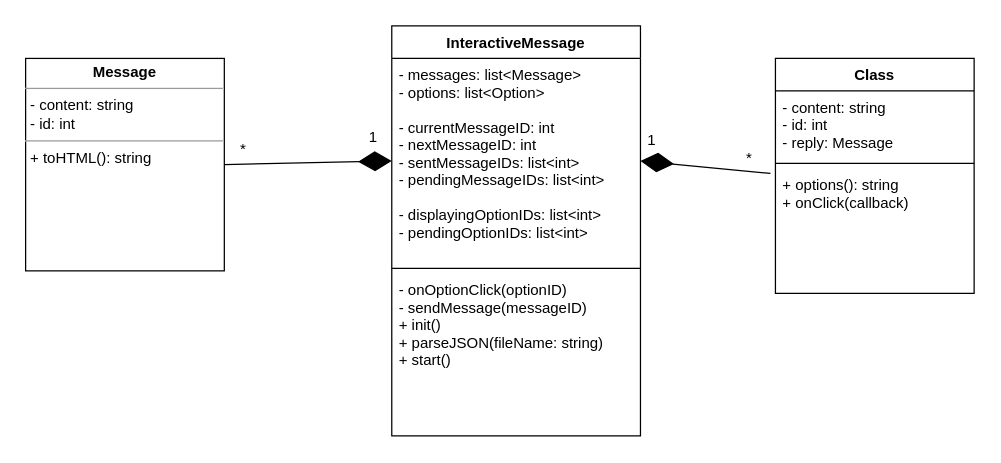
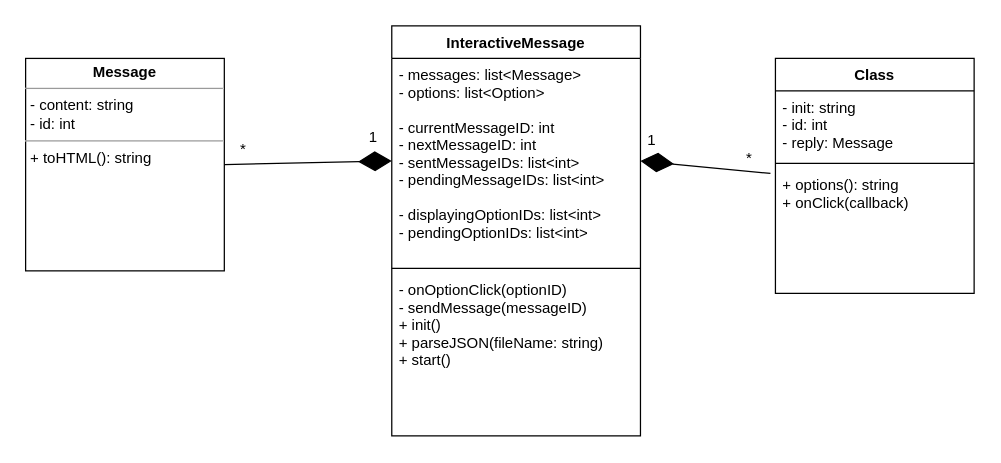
- <mxCell id="11" value="- content: string&#10;- id: int&#10;- reply: Message&#10;" style="text;strokeColor=none;fillColor=none;align=left;verticalAlign=top;spacingLeft=4;spacingRight=4;overflow=hidden;rotatable=0;points=[[0,0.5],[1,0.5]];portConstraint=eastwest;" vertex="1" parent="10"><mxGeometry y="26" width="159" height="54" as="geometry" /></mxCell>
+ <mxCell id="11" value="- init: string&#10;- id: int&#10;- reply: Message&#10;" style="text;strokeColor=none;fillColor=none;align=left;verticalAlign=top;spacingLeft=4;spacingRight=4;overflow=hidden;rotatable=0;points=[[0,0.5],[1,0.5]];portConstraint=eastwest;" vertex="1" parent="10"><mxGeometry y="26" width="159" height="54" as="geometry" /></mxCell>
